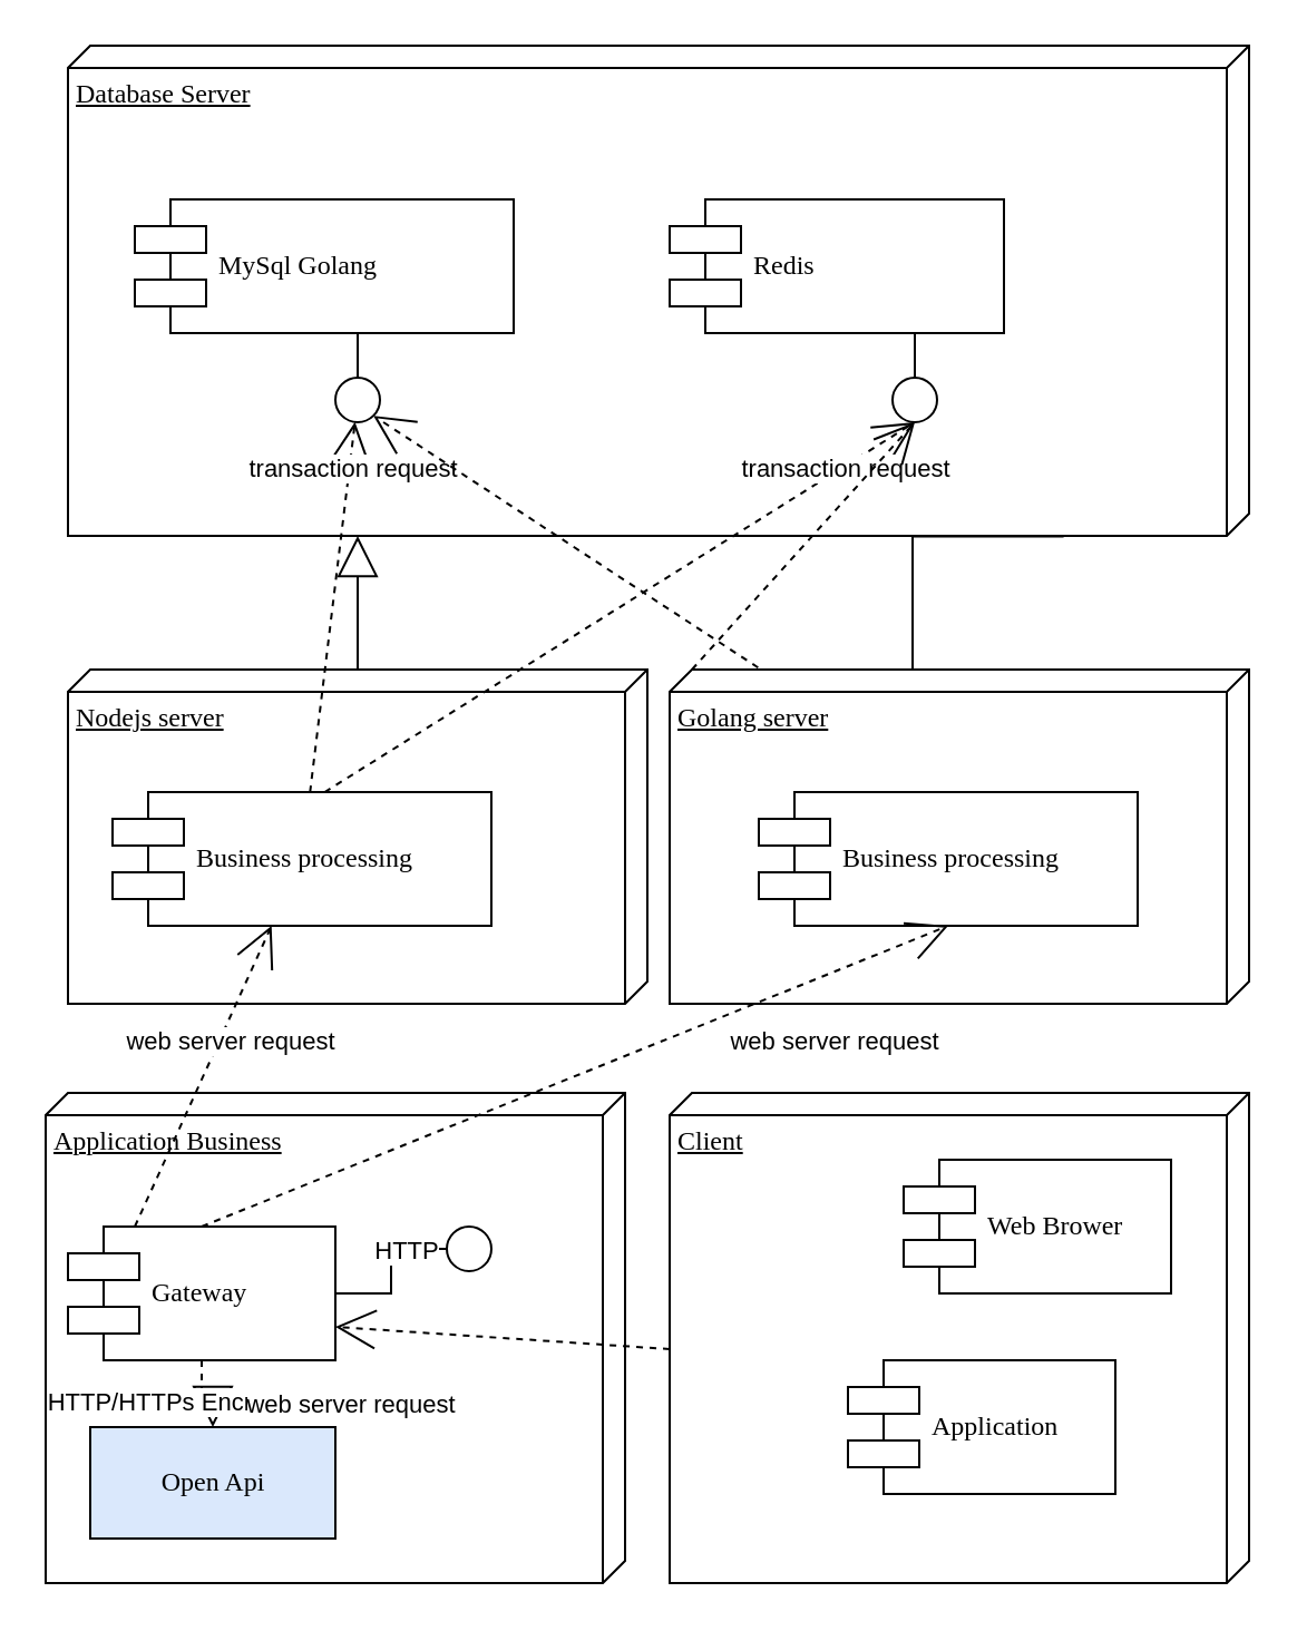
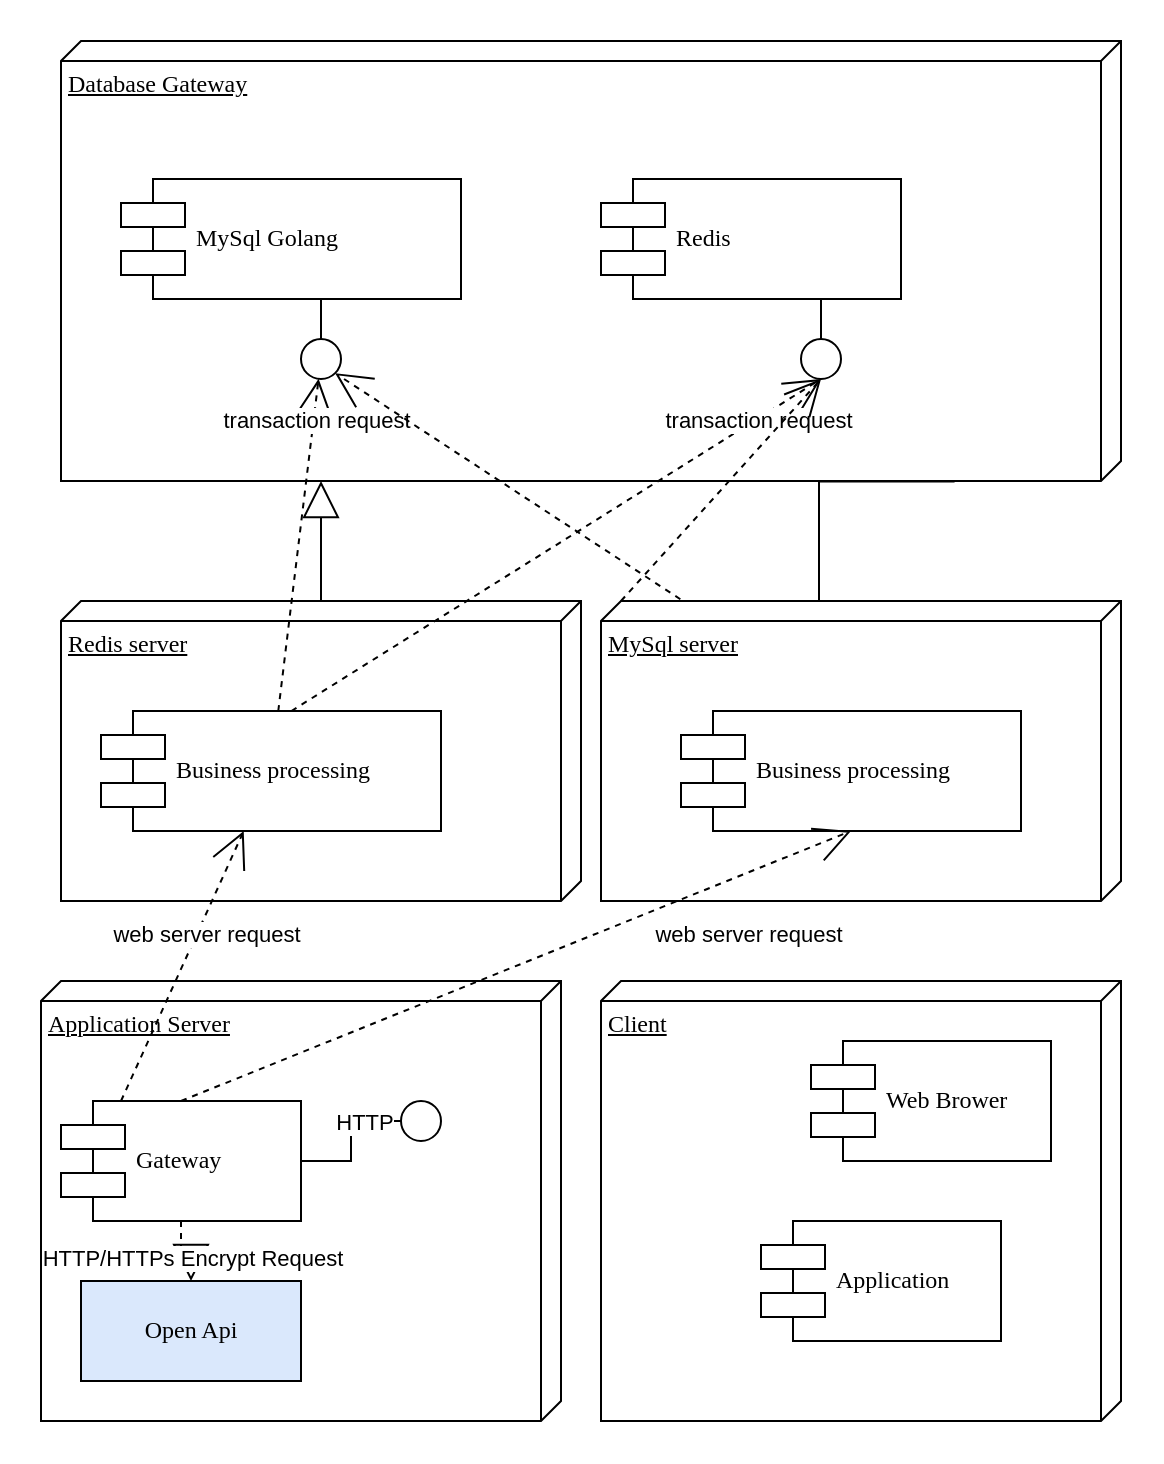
- <mxCell id="2" value="Database Server" style="verticalAlign=top;align=left;spacingTop=8;spacingLeft=2;spacingRight=12;shape=cube;size=10;direction=south;fontStyle=4;html=1;rounded=0;shadow=0;comic=0;labelBackgroundColor=none;strokeWidth=1;fontFamily=Verdana;fontSize=12" parent="1" vertex="1"><mxGeometry x="30" y="20" width="530" height="220" as="geometry" /></mxCell>
+ <mxCell id="2" value="Database Gateway" style="verticalAlign=top;align=left;spacingTop=8;spacingLeft=2;spacingRight=12;shape=cube;size=10;direction=south;fontStyle=4;html=1;rounded=0;shadow=0;comic=0;labelBackgroundColor=none;strokeWidth=1;fontFamily=Verdana;fontSize=12" parent="1" vertex="1"><mxGeometry x="30" y="20" width="530" height="220" as="geometry" /></mxCell>
- <mxCell id="4" value="Nodejs server" style="verticalAlign=top;align=left;spacingTop=8;spacingLeft=2;spacingRight=12;shape=cube;size=10;direction=south;fontStyle=4;html=1;rounded=0;shadow=0;comic=0;labelBackgroundColor=none;strokeWidth=1;fontFamily=Verdana;fontSize=12" parent="1" vertex="1"><mxGeometry x="30" y="300" width="260" height="150" as="geometry" /></mxCell>
+ <mxCell id="4" value="Redis server" style="verticalAlign=top;align=left;spacingTop=8;spacingLeft=2;spacingRight=12;shape=cube;size=10;direction=south;fontStyle=4;html=1;rounded=0;shadow=0;comic=0;labelBackgroundColor=none;strokeWidth=1;fontFamily=Verdana;fontSize=12" parent="1" vertex="1"><mxGeometry x="30" y="300" width="260" height="150" as="geometry" /></mxCell>
- <mxCell id="19" value="Golang server" style="verticalAlign=top;align=left;spacingTop=8;spacingLeft=2;spacingRight=12;shape=cube;size=10;direction=south;fontStyle=4;html=1;rounded=0;shadow=0;comic=0;labelBackgroundColor=none;strokeWidth=1;fontFamily=Verdana;fontSize=12" vertex="1" parent="1"><mxGeometry x="300" y="300" width="260" height="150" as="geometry" /></mxCell>
+ <mxCell id="19" value="MySql server" style="verticalAlign=top;align=left;spacingTop=8;spacingLeft=2;spacingRight=12;shape=cube;size=10;direction=south;fontStyle=4;html=1;rounded=0;shadow=0;comic=0;labelBackgroundColor=none;strokeWidth=1;fontFamily=Verdana;fontSize=12" vertex="1" parent="1"><mxGeometry x="300" y="300" width="260" height="150" as="geometry" /></mxCell>
- <mxCell id="3" value="Application Business" style="verticalAlign=top;align=left;spacingTop=8;spacingLeft=2;spacingRight=12;shape=cube;size=10;direction=south;fontStyle=4;html=1;rounded=0;shadow=0;comic=0;labelBackgroundColor=none;strokeWidth=1;fontFamily=Verdana;fontSize=12" parent="1" vertex="1"><mxGeometry x="20" y="490" width="260" height="220" as="geometry" /></mxCell>
+ <mxCell id="3" value="Application Server" style="verticalAlign=top;align=left;spacingTop=8;spacingLeft=2;spacingRight=12;shape=cube;size=10;direction=south;fontStyle=4;html=1;rounded=0;shadow=0;comic=0;labelBackgroundColor=none;strokeWidth=1;fontFamily=Verdana;fontSize=12" parent="1" vertex="1"><mxGeometry x="20" y="490" width="260" height="220" as="geometry" /></mxCell>
- <mxCell id="36" style="edgeStyle=none;rounded=0;html=1;dashed=1;labelBackgroundColor=none;startArrow=none;startFill=0;startSize=8;endArrow=open;endFill=0;endSize=16;fontFamily=Verdana;fontSize=12;exitX=0;exitY=0;exitDx=115;exitDy=260;entryX=1;entryY=0.75;entryDx=0;entryDy=0;exitPerimeter=0;" edge="1" parent="1" source="33" target="6"><mxGeometry relative="1" as="geometry"><mxPoint x="100" y="560" as="sourcePoint" /><mxPoint x="435" y="425" as="targetPoint" /></mxGeometry></mxCell>
- <mxCell id="37" value="web server request" style="edgeLabel;html=1;align=center;verticalAlign=middle;resizable=0;points=[];" vertex="1" connectable="0" parent="36"><mxGeometry x="0.76" y="-1" relative="1" as="geometry"><mxPoint x="-12" y="34" as="offset" /></mxGeometry></mxCell>
